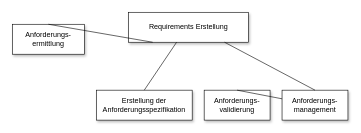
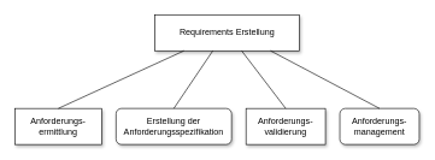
- <mxCell id="6" value="Anforderungs-ermittlung" style="rounded=0;whiteSpace=wrap;html=1;shadow=1;" vertex="1" parent="1"><mxGeometry x="20" y="40" width="120" height="50" as="geometry" /></mxCell>
+ <mxCell id="6" value="Anforderungs-ermittlung" style="rounded=0;whiteSpace=wrap;html=1;shadow=1;" vertex="1" parent="1"><mxGeometry x="20" y="150" width="120" height="50" as="geometry" /></mxCell>
- <mxCell id="9" value="" style="endArrow=none;html=1;rounded=0;exitX=0.5;exitY=0;exitDx=0;exitDy=0;" edge="1" parent="1" source="4" target="3"><mxGeometry width="50" height="50" relative="1" as="geometry"><mxPoint x="290" y="310" as="sourcePoint" /><mxPoint x="350" y="110" as="targetPoint" /></mxGeometry></mxCell>
+ <mxCell id="9" value="" style="endArrow=none;html=1;rounded=0;entryX=0.6;entryY=1;entryDx=0;entryDy=0;entryPerimeter=0;exitX=0.5;exitY=0;exitDx=0;exitDy=0;" edge="1" parent="1" source="4" target="2"><mxGeometry width="50" height="50" relative="1" as="geometry"><mxPoint x="290" y="310" as="sourcePoint" /><mxPoint x="350" y="110" as="targetPoint" /></mxGeometry></mxCell>
- <mxCell id="5" value="Erstellung der Anforderungsspezifikation" style="rounded=0;whiteSpace=wrap;html=1;shadow=1;" vertex="1" parent="1"><mxGeometry x="160" y="150" width="160" height="50" as="geometry" /></mxCell>
+ <mxCell id="5" value="Erstellung der Anforderungsspezifikation" style="whiteSpace=wrap;html=1;shadow=1;rounded=1;" vertex="1" parent="1"><mxGeometry x="160" y="150" width="160" height="50" as="geometry" /></mxCell>
- <mxCell id="3" value="Anforderungs-management" style="rounded=0;whiteSpace=wrap;html=1;shadow=1;" vertex="1" parent="1"><mxGeometry x="470" y="150" width="110" height="50" as="geometry" /></mxCell>
+ <mxCell id="3" value="Anforderungs-management" style="whiteSpace=wrap;html=1;shadow=1;rounded=1;" vertex="1" parent="1"><mxGeometry x="470" y="150" width="110" height="50" as="geometry" /></mxCell>
